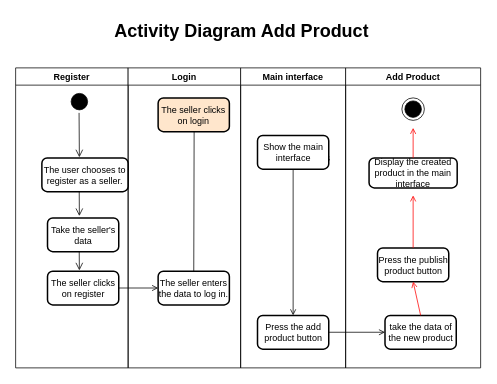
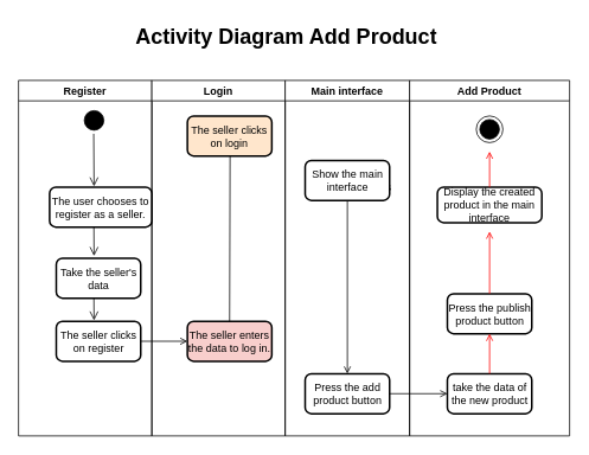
- <mxCell id="11" value="The seller enters the data to log in." style="rounded=1;whiteSpace=wrap;html=1;absoluteArcSize=1;arcSize=14;strokeWidth=2;" parent="10" vertex="1"><mxGeometry x="40" y="271" width="95" height="45" as="geometry" /></mxCell>
+ <mxCell id="11" value="The seller enters the data to log in." style="rounded=1;whiteSpace=wrap;html=1;absoluteArcSize=1;arcSize=14;strokeWidth=2;fillColor=#f8cecc;" parent="10" vertex="1"><mxGeometry x="40" y="271" width="95" height="45" as="geometry" /></mxCell>
- <mxCell id="22" value="take the data of the new product" style="rounded=1;whiteSpace=wrap;html=1;absoluteArcSize=1;arcSize=14;strokeWidth=2;" parent="20" vertex="1"><mxGeometry x="52.5" y="330" width="95" height="45" as="geometry" /></mxCell>
+ <mxCell id="22" value="take the data of the new product" style="rounded=1;whiteSpace=wrap;html=1;absoluteArcSize=1;arcSize=14;strokeWidth=2;" parent="20" vertex="1"><mxGeometry x="42.5" y="330" width="95" height="45" as="geometry" /></mxCell>
